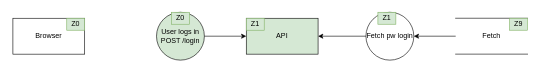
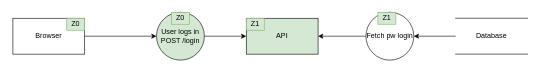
- <mxCell id="15" value="Z9" style="text;html=1;strokeColor=#82b366;fillColor=#d5e8d4;align=center;verticalAlign=middle;whiteSpace=wrap;overflow=hidden;fontStyle=0" parent="1" vertex="1"><mxGeometry x="850" y="30" width="30" height="20" as="geometry" /></mxCell>
+ <mxCell id="5" value="" style="endArrow=classic;html=1;fontColor=#FF3333;exitX=1;exitY=0.5;exitDx=0;exitDy=0;entryX=0;entryY=0.5;entryDx=0;entryDy=0;" parent="1" source="2" target="3" edge="1"><mxGeometry width="50" height="50" relative="1" as="geometry"><mxPoint x="110" y="280" as="sourcePoint" /><mxPoint x="250" y="0" as="targetPoint" /></mxGeometry></mxCell>
- <mxCell id="4" value="Fetch" style="shape=partialRectangle;whiteSpace=wrap;html=1;left=0;right=0;fillColor=none;" parent="1" vertex="1"><mxGeometry x="760" y="30" width="120" height="60" as="geometry" /></mxCell>
+ <mxCell id="4" value="Database" style="shape=partialRectangle;whiteSpace=wrap;html=1;left=0;right=0;fillColor=none;" parent="1" vertex="1"><mxGeometry x="760" y="30" width="120" height="60" as="geometry" /></mxCell>
